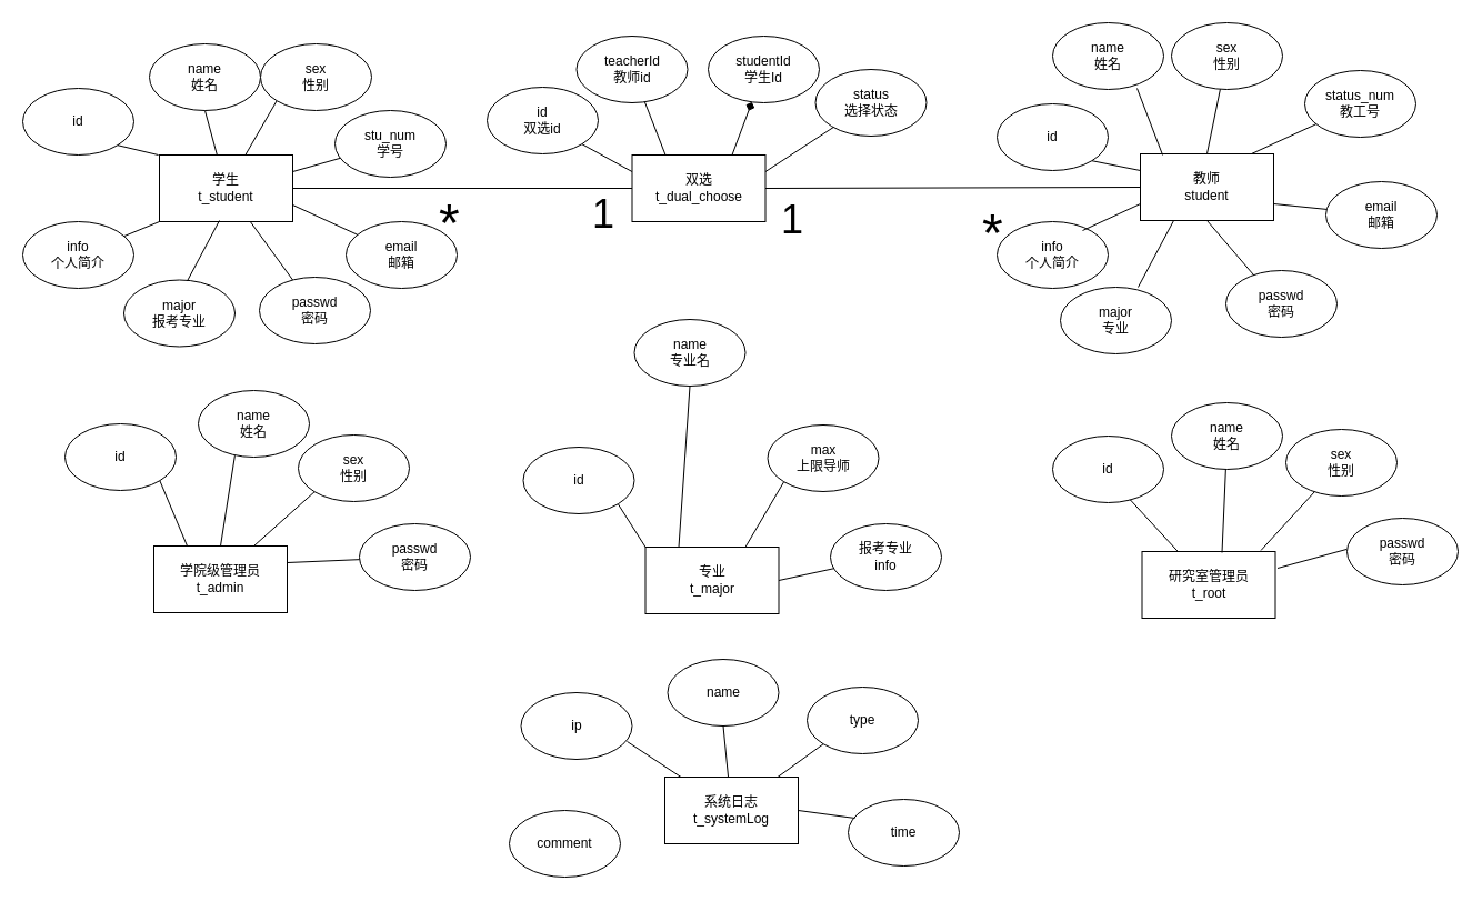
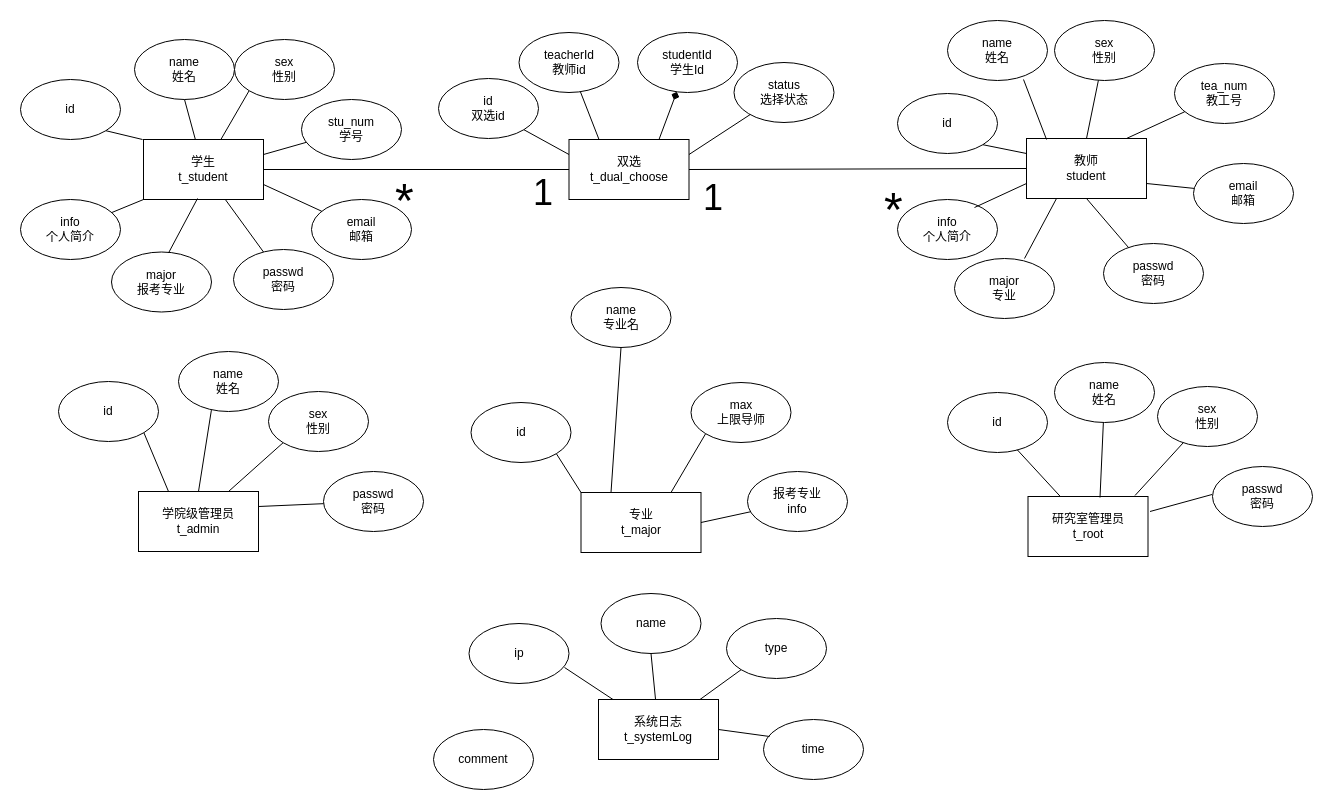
- <mxCell id="22" value="status_num&lt;br&gt;教工号" style="ellipse;whiteSpace=wrap;html=1;fillColor=#FFFFFF;editable=1;fontColor=#000000;" parent="1" vertex="1"><mxGeometry x="1174" y="63" width="100" height="60" as="geometry" /></mxCell>
+ <mxCell id="22" value="tea_num&lt;br&gt;教工号" style="ellipse;whiteSpace=wrap;html=1;fillColor=#FFFFFF;editable=1;fontColor=#000000;" parent="1" vertex="1"><mxGeometry x="1174" y="63" width="100" height="60" as="geometry" /></mxCell>
- <mxCell id="83" value="comment" style="ellipse;whiteSpace=wrap;html=1;fillColor=#FFFFFF;editable=1;fontColor=#000000;" parent="1" vertex="1"><mxGeometry x="458" y="729" width="100" height="60" as="geometry" /></mxCell>
+ <mxCell id="83" value="comment" style="ellipse;whiteSpace=wrap;html=1;fillColor=#FFFFFF;editable=1;fontColor=#000000;" parent="1" vertex="1"><mxGeometry x="433" y="729" width="100" height="60" as="geometry" /></mxCell>
